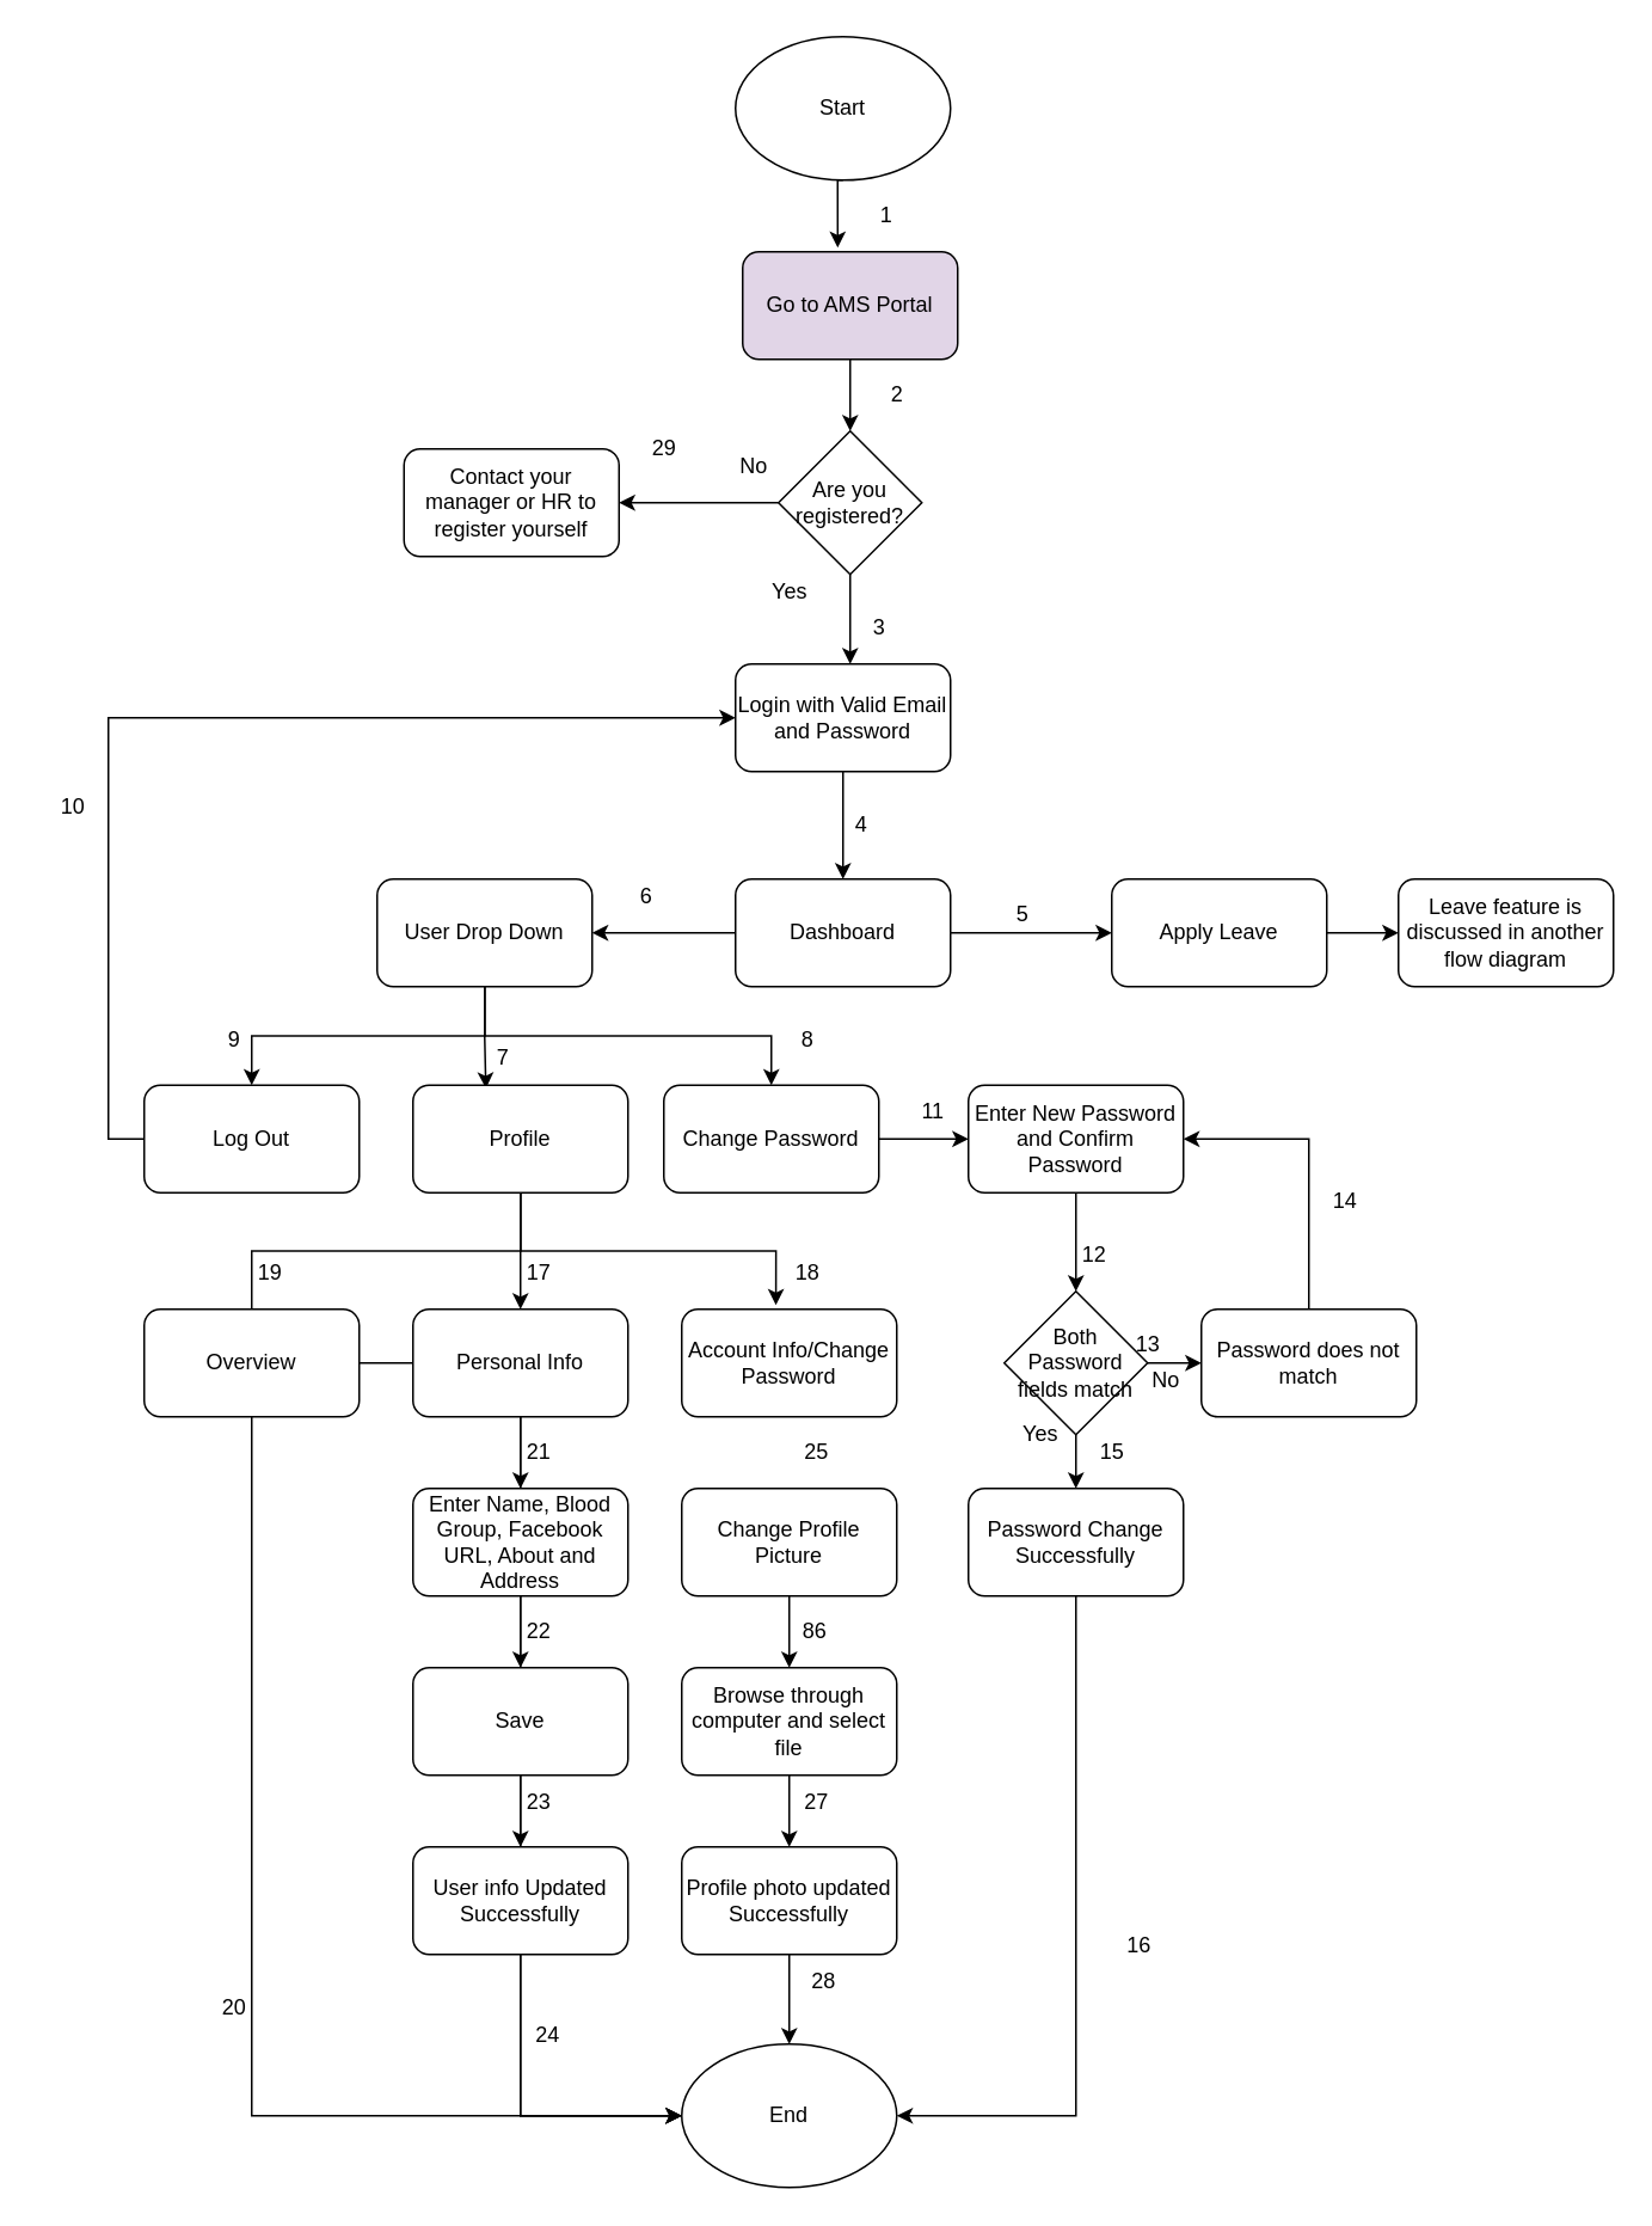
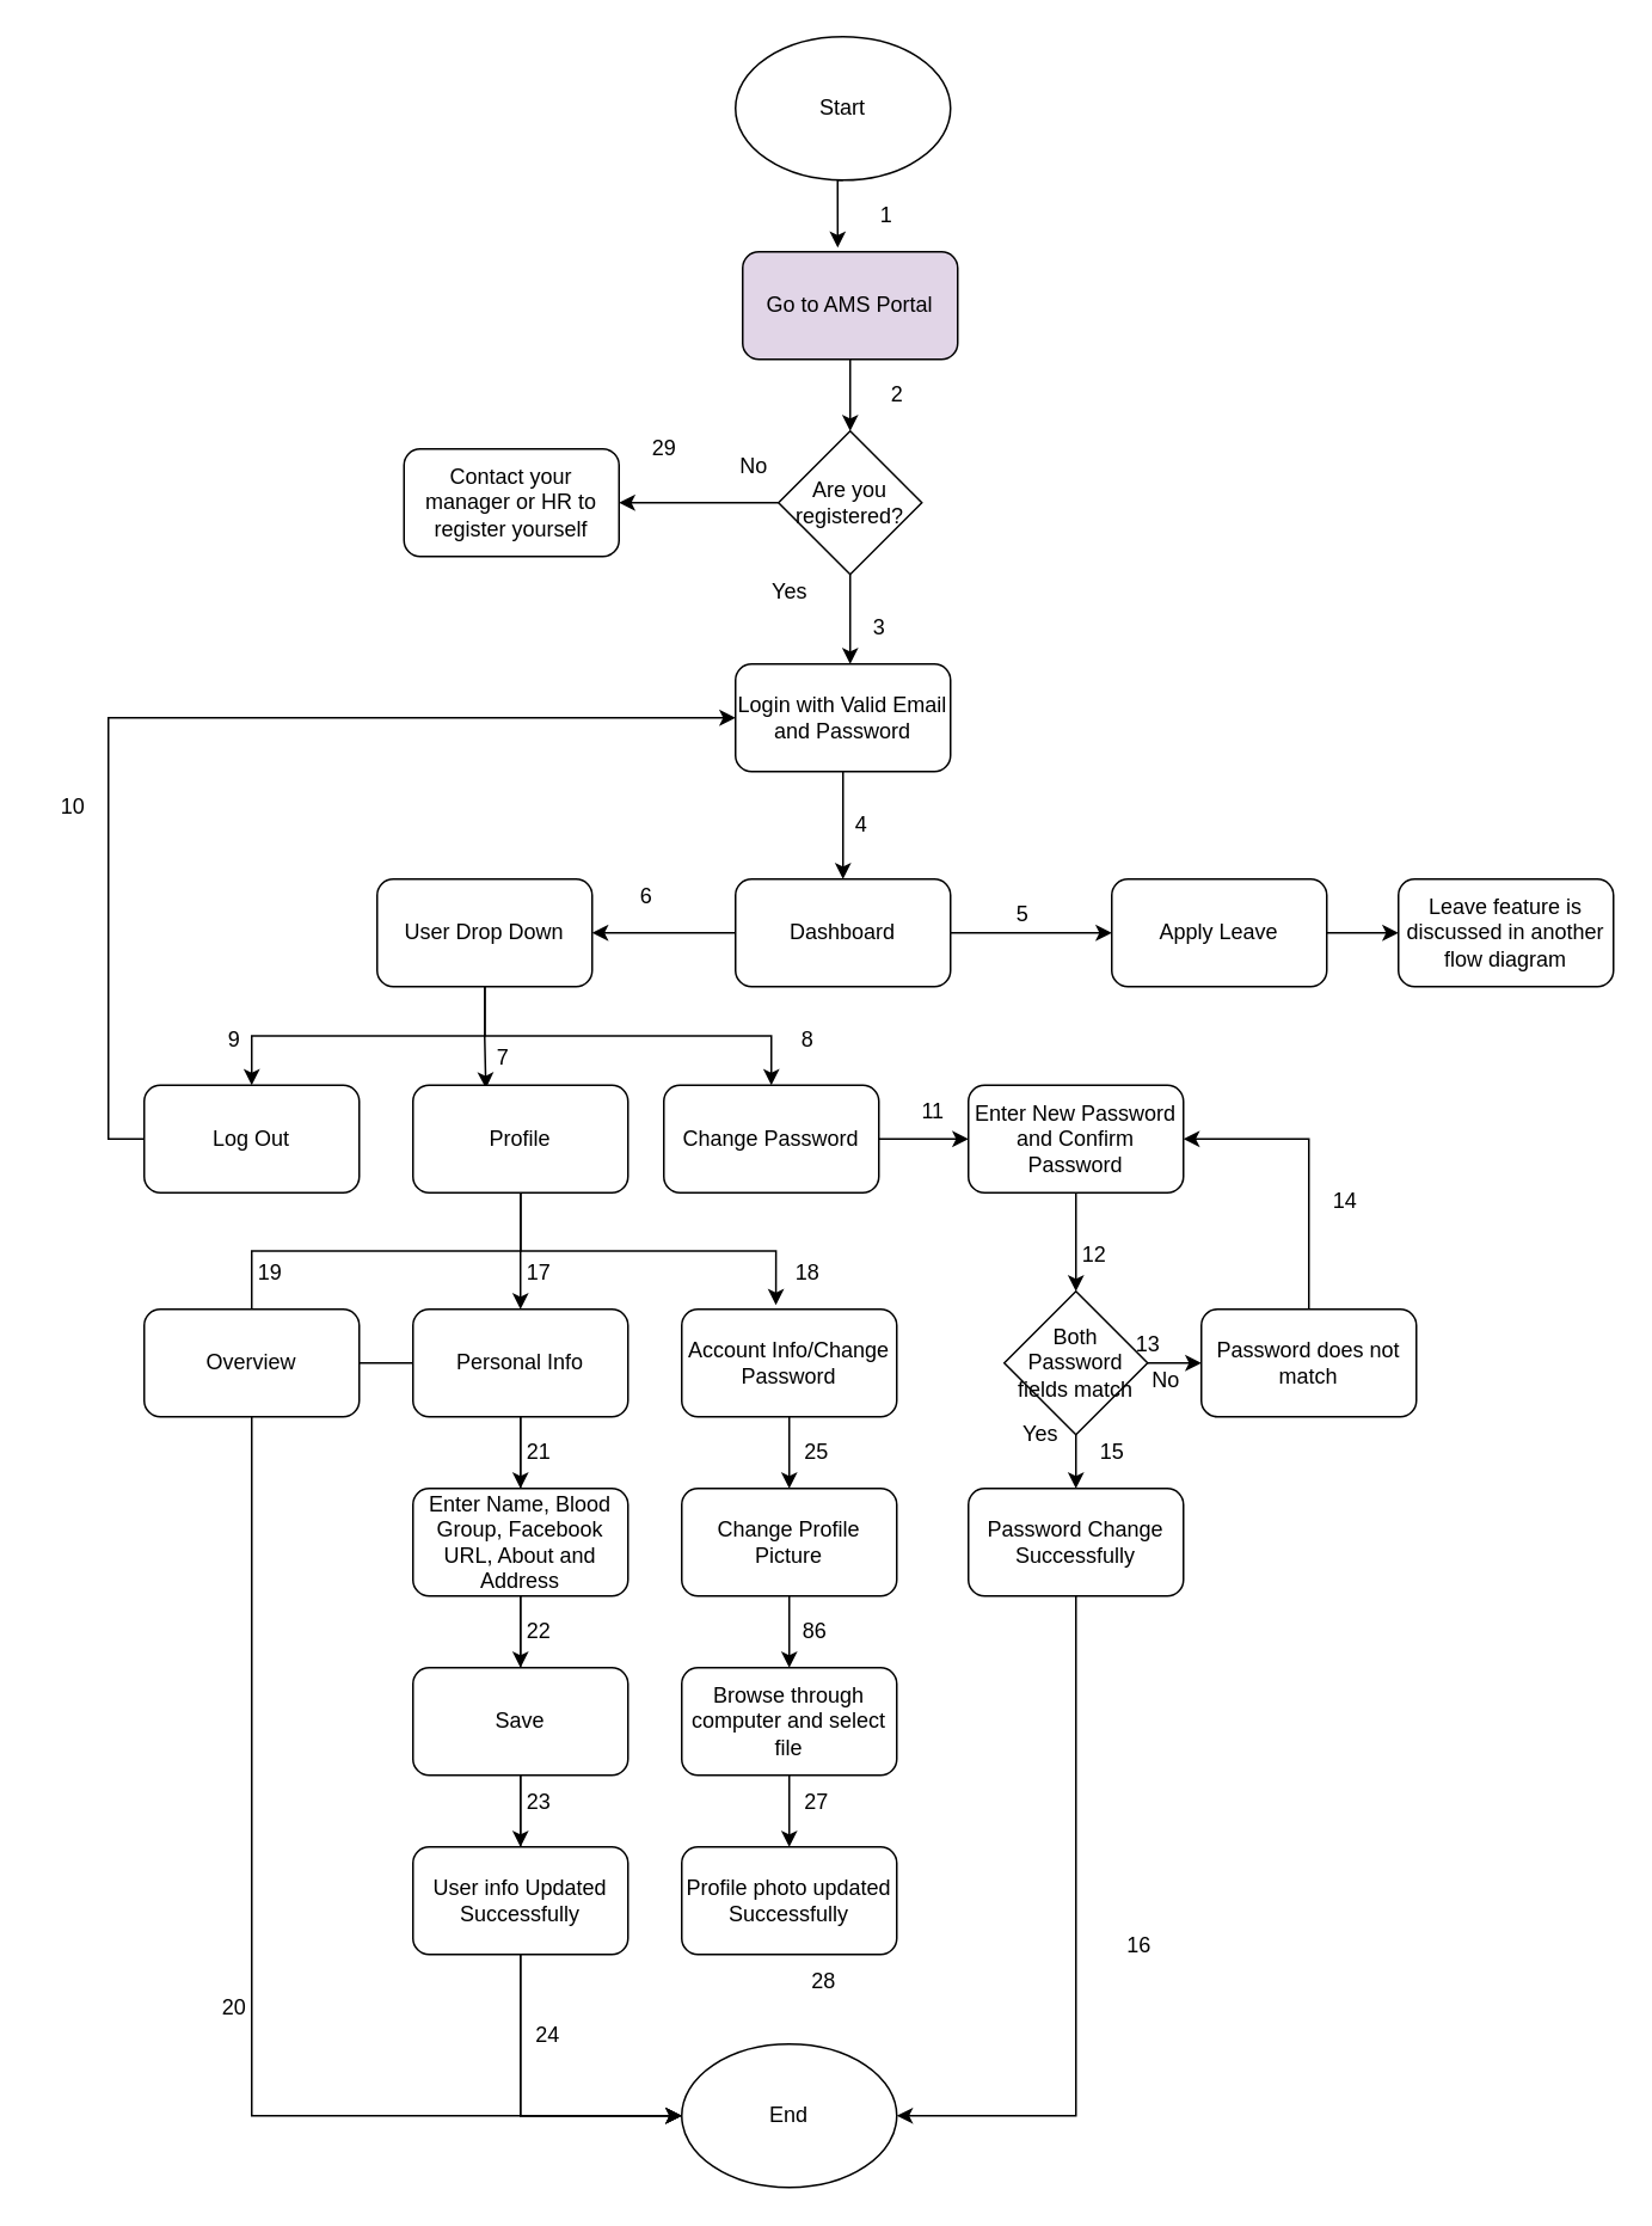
+ <mxCell id="33" style="edgeStyle=orthogonalEdgeStyle;rounded=0;orthogonalLoop=1;jettySize=auto;html=1;exitX=0.5;exitY=1;exitDx=0;exitDy=0;entryX=0.5;entryY=0;entryDx=0;entryDy=0;" edge="1" parent="1" source="34" target="42"><mxGeometry relative="1" as="geometry" /></mxCell>
- <mxCell id="45" style="edgeStyle=orthogonalEdgeStyle;rounded=0;orthogonalLoop=1;jettySize=auto;html=1;exitX=0.5;exitY=1;exitDx=0;exitDy=0;entryX=0.5;entryY=0;entryDx=0;entryDy=0;" edge="1" parent="1" source="46" target="56"><mxGeometry relative="1" as="geometry" /></mxCell>
